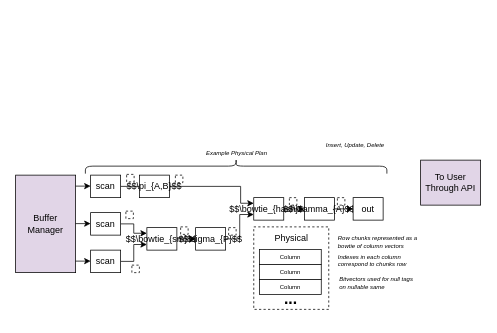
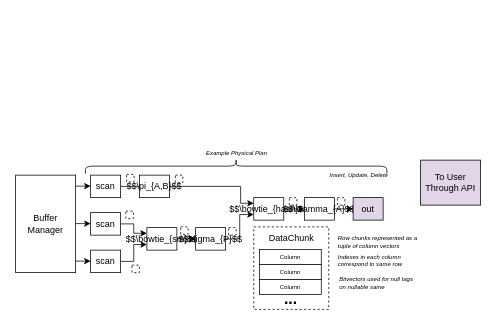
- <mxCell id="40" value="Insert, Update, Delete" style="text;html=1;strokeColor=none;fillColor=none;align=center;verticalAlign=middle;whiteSpace=wrap;rounded=0;fontSize=8;fontStyle=2" vertex="1" parent="1"><mxGeometry x="417.5" y="183" width="110" height="20" as="geometry" /></mxCell>
+ <mxCell id="40" value="Insert, Update, Delete" style="text;html=1;strokeColor=none;fillColor=none;align=center;verticalAlign=middle;whiteSpace=wrap;rounded=0;fontSize=8;fontStyle=2" vertex="1" parent="1"><mxGeometry x="422.5" y="223" width="110" height="20" as="geometry" /></mxCell>
- <mxCell id="24" value="out" style="rounded=0;whiteSpace=wrap;html=1;fontSize=12;" vertex="1" parent="1"><mxGeometry x="470" y="263" width="40" height="30" as="geometry" /></mxCell>
+ <mxCell id="24" value="out" style="rounded=0;whiteSpace=wrap;html=1;fontSize=12;fillColor=#e1d5e7;" vertex="1" parent="1"><mxGeometry x="470" y="263" width="40" height="30" as="geometry" /></mxCell>
- <mxCell id="26" value="Buffer&lt;br&gt;Manager" style="rounded=0;whiteSpace=wrap;html=1;fontSize=12;fillColor=#e1d5e7;" vertex="1" parent="1"><mxGeometry x="20" y="233" width="80" height="130" as="geometry" /></mxCell>
+ <mxCell id="26" value="Buffer&lt;br&gt;Manager" style="rounded=0;whiteSpace=wrap;html=1;fontSize=12;" vertex="1" parent="1"><mxGeometry x="20" y="233" width="80" height="130" as="geometry" /></mxCell>
- <mxCell id="30" value="Physical" style="text;html=1;strokeColor=none;fillColor=none;align=center;verticalAlign=middle;whiteSpace=wrap;rounded=0;dashed=1;" vertex="1" parent="1"><mxGeometry x="357.5" y="302" width="60" height="30" as="geometry" /></mxCell>
+ <mxCell id="30" value="DataChunk" style="text;html=1;strokeColor=none;fillColor=none;align=center;verticalAlign=middle;whiteSpace=wrap;rounded=0;dashed=1;" vertex="1" parent="1"><mxGeometry x="357.5" y="302" width="60" height="30" as="geometry" /></mxCell>
- <mxCell id="2" value="Row chunks represented as a bowtie of column vectors&amp;nbsp;" style="text;html=1;strokeColor=none;fillColor=none;align=left;verticalAlign=middle;whiteSpace=wrap;rounded=0;fontSize=8;fontStyle=2" vertex="1" parent="1"><mxGeometry x="447.5" y="307" width="110" height="30" as="geometry" /></mxCell>
+ <mxCell id="2" value="Row chunks represented as a tuple of column vectors&amp;nbsp;" style="text;html=1;strokeColor=none;fillColor=none;align=left;verticalAlign=middle;whiteSpace=wrap;rounded=0;fontSize=8;fontStyle=2" vertex="1" parent="1"><mxGeometry x="447.5" y="307" width="110" height="30" as="geometry" /></mxCell>
- <mxCell id="3" value="Indexes in each column correspond to chunks row" style="text;html=1;strokeColor=none;fillColor=none;align=left;verticalAlign=middle;whiteSpace=wrap;rounded=0;fontSize=8;fontStyle=2" vertex="1" parent="1"><mxGeometry x="447.5" y="332" width="110" height="30" as="geometry" /></mxCell>
+ <mxCell id="3" value="Indexes in each column correspond to same row" style="text;html=1;strokeColor=none;fillColor=none;align=left;verticalAlign=middle;whiteSpace=wrap;rounded=0;fontSize=8;fontStyle=2" vertex="1" parent="1"><mxGeometry x="447.5" y="332" width="110" height="30" as="geometry" /></mxCell>
